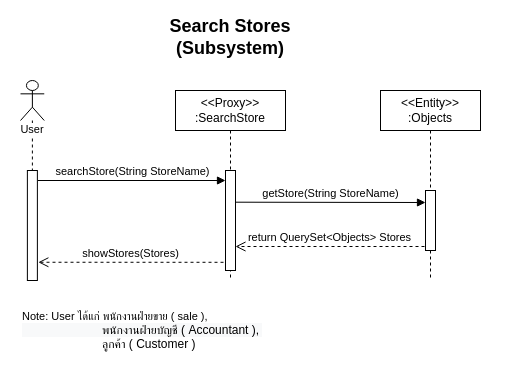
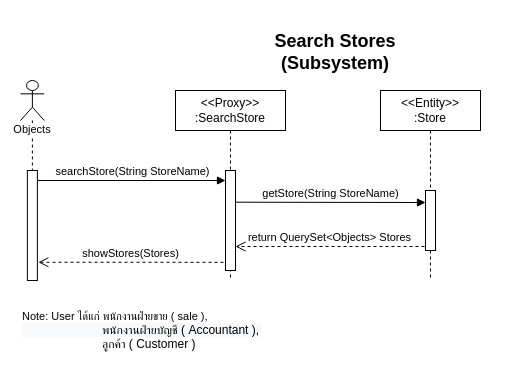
- <mxCell id="8" value="Search Stores&#10;(Subsystem)" style="rounded=1;fontStyle=1;fillColor=none;strokeColor=none;fontSize=18;strokeWidth=1;" parent="1" vertex="1"><mxGeometry x="155" y="20" width="150" height="30" as="geometry" /></mxCell>
+ <mxCell id="8" value="Search Stores&#10;(Subsystem)" style="rounded=1;fontStyle=1;fillColor=none;strokeColor=none;fontSize=18;strokeWidth=1;" parent="1" vertex="1"><mxGeometry x="260" y="35" width="150" height="30" as="geometry" /></mxCell>
- <mxCell id="2" value="&amp;lt;&amp;lt;Entity&amp;gt;&amp;gt;&lt;br&gt;:Objects" style="shape=umlLifeline;perimeter=lifelinePerimeter;whiteSpace=wrap;html=1;container=1;collapsible=0;recursiveResize=0;outlineConnect=0;" parent="1" vertex="1"><mxGeometry x="380" y="90" width="100" height="190" as="geometry" /></mxCell>
+ <mxCell id="2" value="&amp;lt;&amp;lt;Entity&amp;gt;&amp;gt;&lt;br&gt;:Store" style="shape=umlLifeline;perimeter=lifelinePerimeter;whiteSpace=wrap;html=1;container=1;collapsible=0;recursiveResize=0;outlineConnect=0;" parent="1" vertex="1"><mxGeometry x="380" y="90" width="100" height="190" as="geometry" /></mxCell>
- <mxCell id="6" value="User" style="shape=umlLifeline;participant=umlActor;perimeter=lifelinePerimeter;whiteSpace=wrap;html=1;container=1;collapsible=0;recursiveResize=0;verticalAlign=top;spacingTop=36;labelBackgroundColor=#ffffff;outlineConnect=0;strokeWidth=1;fontSize=11;size=40;" parent="1" vertex="1"><mxGeometry x="20.01" y="80" width="23.75" height="200" as="geometry" /></mxCell>
+ <mxCell id="6" value="Objects" style="shape=umlLifeline;participant=umlActor;perimeter=lifelinePerimeter;whiteSpace=wrap;html=1;container=1;collapsible=0;recursiveResize=0;verticalAlign=top;spacingTop=36;labelBackgroundColor=#ffffff;outlineConnect=0;strokeWidth=1;fontSize=11;size=40;" parent="1" vertex="1"><mxGeometry x="20.01" y="80" width="23.75" height="200" as="geometry" /></mxCell>
